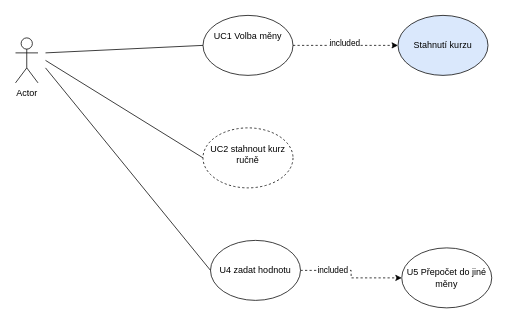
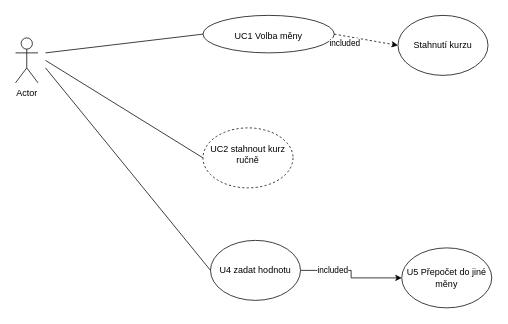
- <mxCell id="3" value="&lt;br&gt;UC1 Volba měny" style="ellipse;whiteSpace=wrap;html=1;verticalAlign=top;" parent="1" vertex="1"><mxGeometry x="270" y="20" width="120" height="80" as="geometry" /></mxCell>
+ <mxCell id="3" value="&lt;br&gt;UC1 Volba měny" style="ellipse;whiteSpace=wrap;html=1;verticalAlign=top;" parent="1" vertex="1"><mxGeometry x="270" y="20" width="175" height="50" as="geometry" /></mxCell>
- <mxCell id="5" value="Stahnutí kurzu" style="ellipse;whiteSpace=wrap;html=1;fillColor=#dae8fc;" parent="1" vertex="1"><mxGeometry x="530" y="20" width="120" height="80" as="geometry" /></mxCell>
+ <mxCell id="5" value="Stahnutí kurzu" style="ellipse;whiteSpace=wrap;html=1;" parent="1" vertex="1"><mxGeometry x="530" y="20" width="120" height="80" as="geometry" /></mxCell>
- <mxCell id="9" value="" style="edgeStyle=orthogonalEdgeStyle;rounded=0;orthogonalLoop=1;jettySize=auto;html=1;dashed=1;" parent="1" source="10" target="13" edge="1"><mxGeometry relative="1" as="geometry" /></mxCell>
+ <mxCell id="9" value="" style="edgeStyle=orthogonalEdgeStyle;rounded=0;orthogonalLoop=1;jettySize=auto;html=1;dashed=0;" parent="1" source="10" target="13" edge="1"><mxGeometry relative="1" as="geometry" /></mxCell>
